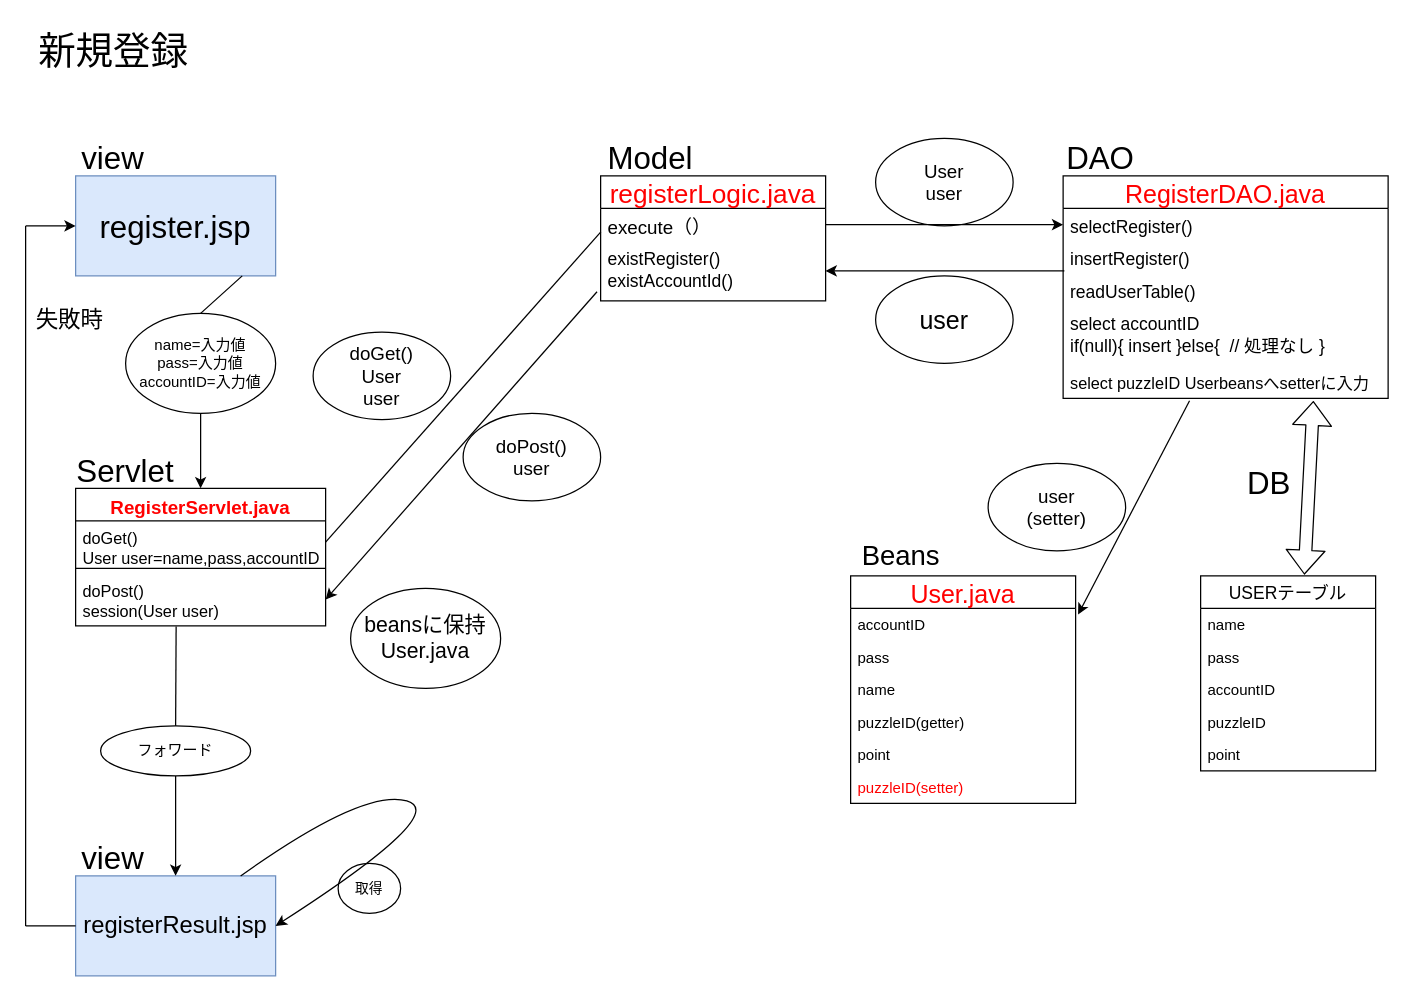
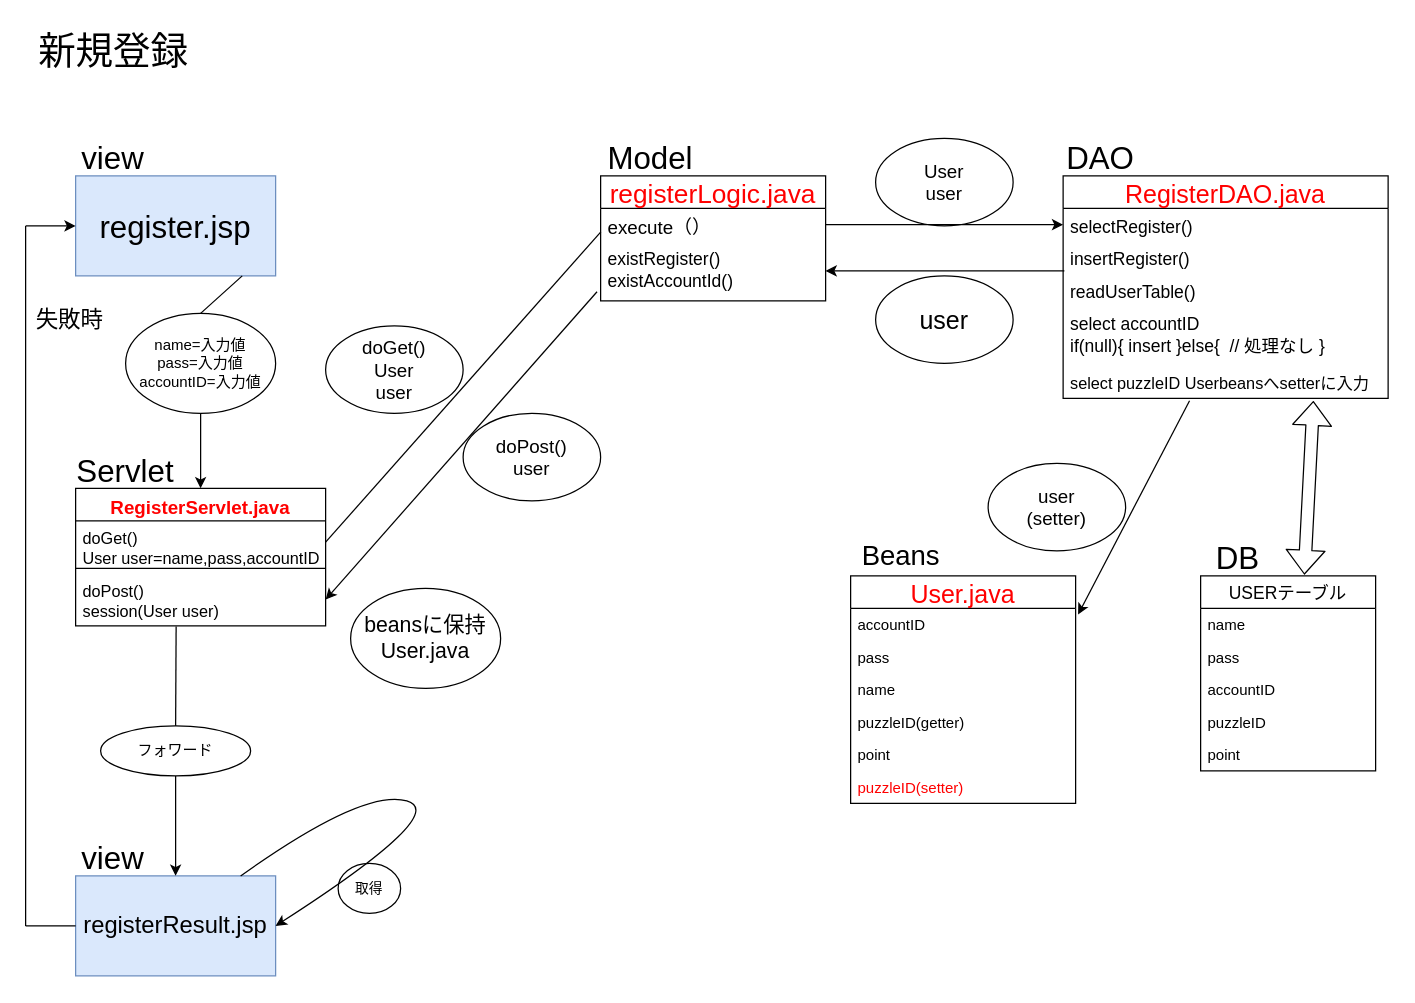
- <mxCell id="20" value="doGet()&lt;br&gt;User&lt;br&gt;user" style="ellipse;whiteSpace=wrap;html=1;fontSize=15;" parent="1" vertex="1"><mxGeometry x="250" y="265" width="110" height="70" as="geometry" /></mxCell>
+ <mxCell id="20" value="doGet()&lt;br&gt;User&lt;br&gt;user" style="ellipse;whiteSpace=wrap;html=1;fontSize=15;" parent="1" vertex="1"><mxGeometry x="260" y="260" width="110" height="70" as="geometry" /></mxCell>
- <mxCell id="34" value="&lt;font color=&quot;#000000&quot;&gt;&lt;span style=&quot;font-size: 25px&quot;&gt;DB&lt;/span&gt;&lt;/font&gt;" style="text;html=1;strokeColor=none;fillColor=none;align=center;verticalAlign=middle;whiteSpace=wrap;rounded=0;fontSize=20;fontColor=#FF0000;" parent="1" vertex="1"><mxGeometry x="985" y="370" width="60" height="30" as="geometry" /></mxCell>
+ <mxCell id="34" value="&lt;font color=&quot;#000000&quot;&gt;&lt;span style=&quot;font-size: 25px&quot;&gt;DB&lt;/span&gt;&lt;/font&gt;" style="text;html=1;strokeColor=none;fillColor=none;align=center;verticalAlign=middle;whiteSpace=wrap;rounded=0;fontSize=20;fontColor=#FF0000;" parent="1" vertex="1"><mxGeometry x="960" y="430" width="60" height="30" as="geometry" /></mxCell>
